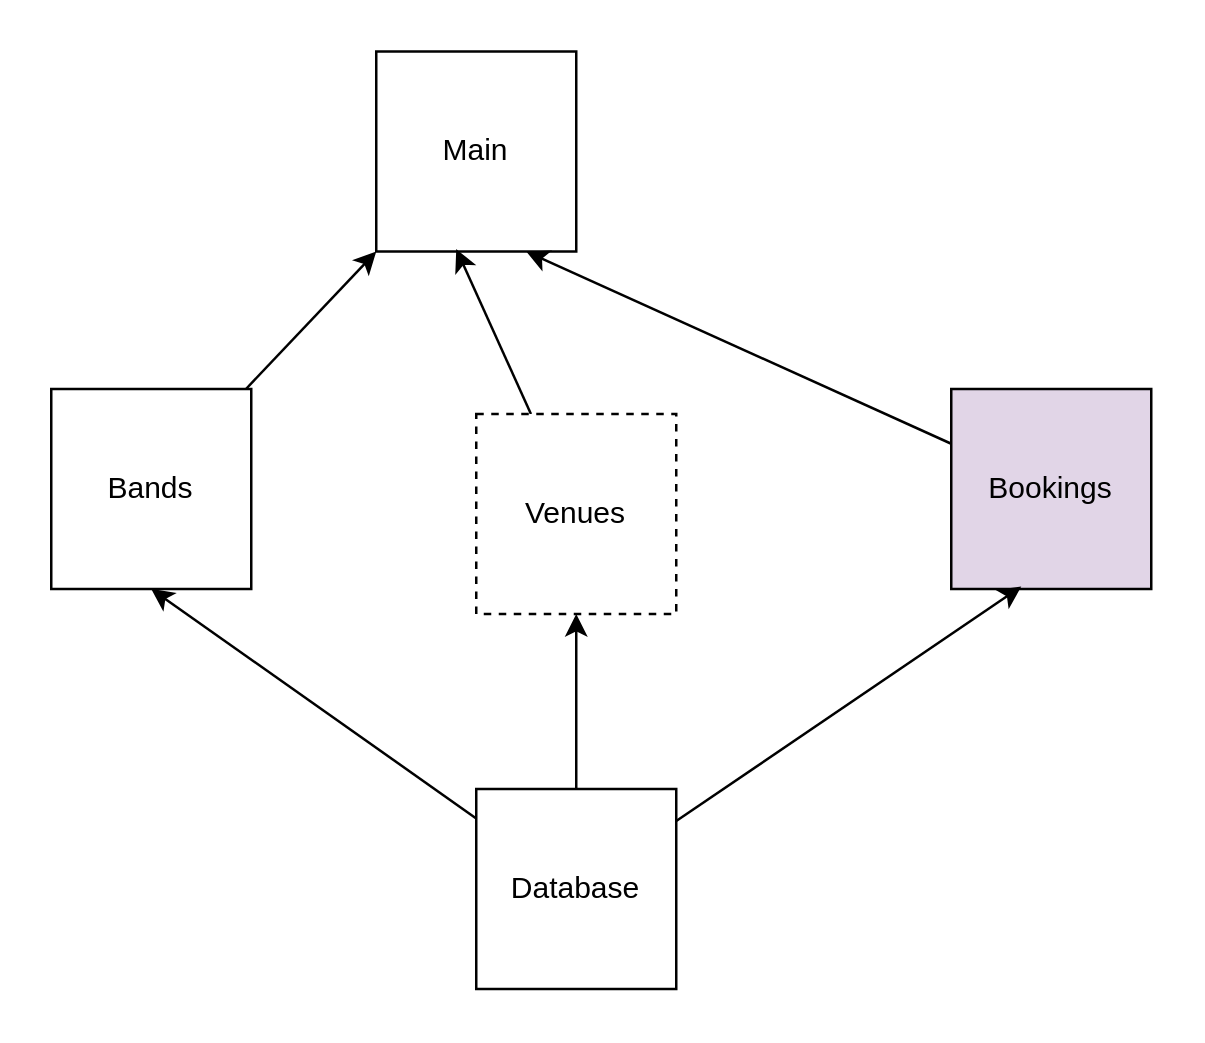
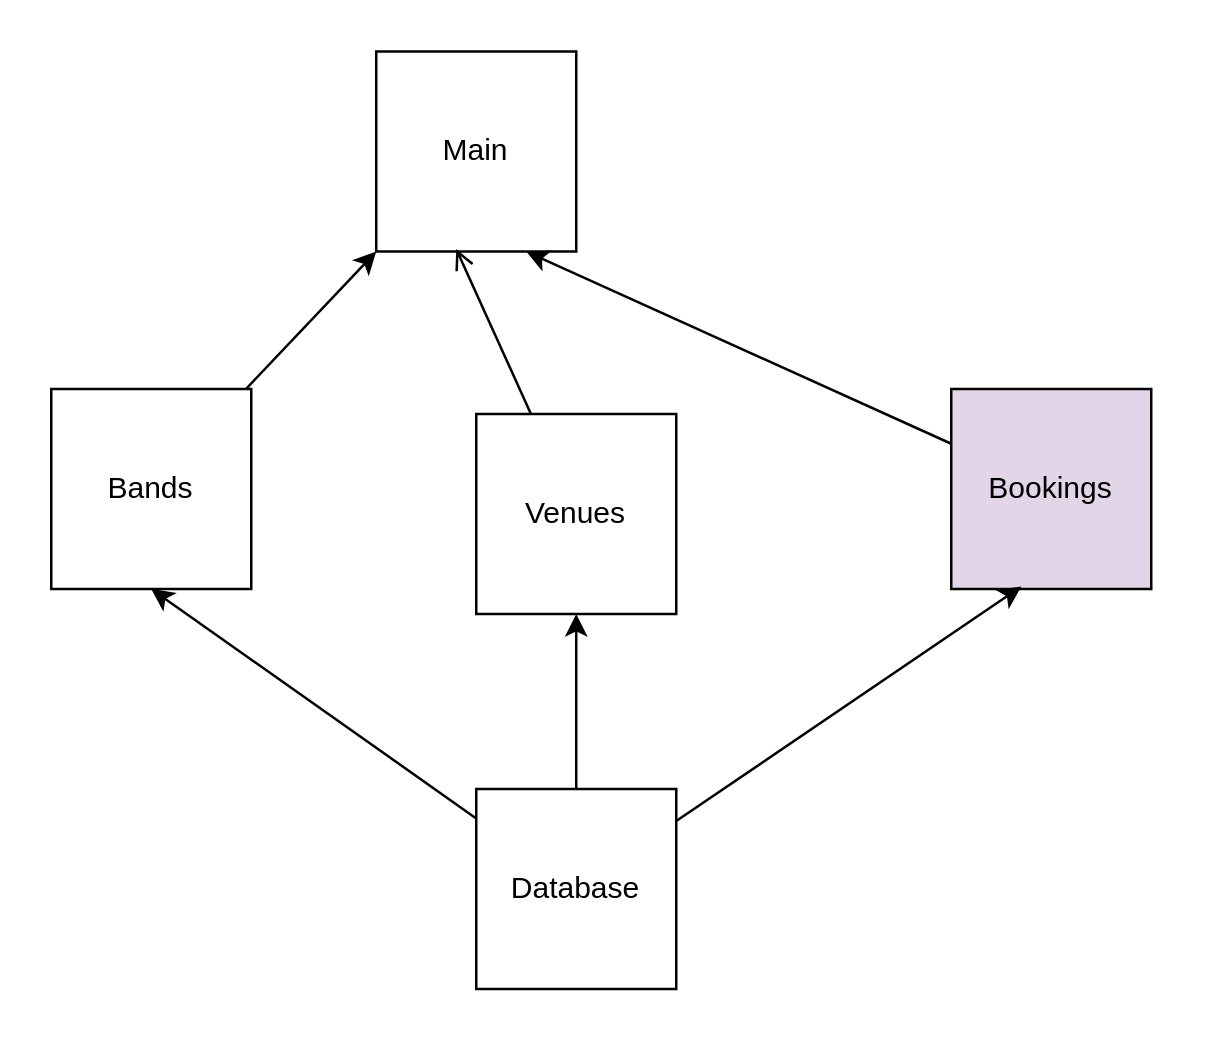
- <mxCell id="5" style="edgeStyle=none;html=1;entryX=0.4;entryY=0.988;entryDx=0;entryDy=0;entryPerimeter=0;" edge="1" parent="1" source="6" target="2"><mxGeometry relative="1" as="geometry" /></mxCell>
+ <mxCell id="5" style="edgeStyle=none;html=1;entryX=0.4;entryY=0.988;entryDx=0;entryDy=0;entryPerimeter=0;endArrow=open;" edge="1" parent="1" source="6" target="2"><mxGeometry relative="1" as="geometry" /></mxCell>
- <mxCell id="6" value="Venues" style="whiteSpace=wrap;html=1;aspect=fixed;dashed=1;" vertex="1" parent="1"><mxGeometry x="190" y="165" width="80" height="80" as="geometry" /></mxCell>
+ <mxCell id="6" value="Venues" style="whiteSpace=wrap;html=1;aspect=fixed;" vertex="1" parent="1"><mxGeometry x="190" y="165" width="80" height="80" as="geometry" /></mxCell>
